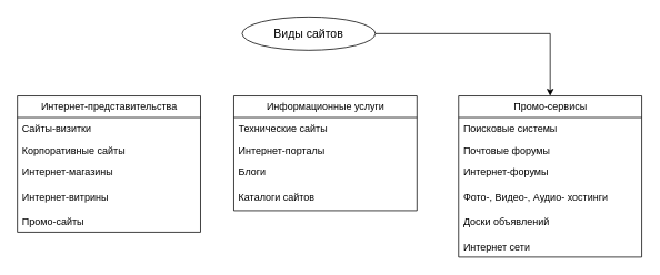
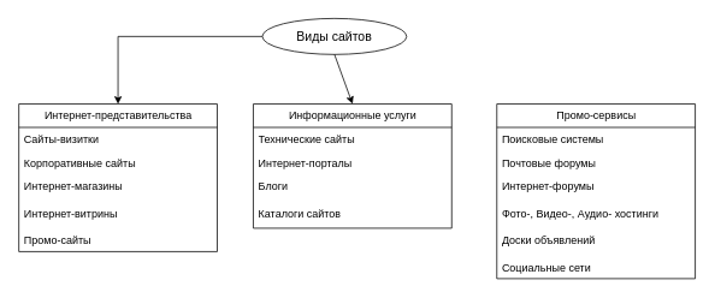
+ <mxCell id="2" style="edgeStyle=orthogonalEdgeStyle;rounded=0;orthogonalLoop=1;jettySize=auto;html=1;entryX=0.5;entryY=0;entryDx=0;entryDy=0;fontSize=14;" edge="1" parent="1" source="4" target="6"><mxGeometry relative="1" as="geometry"><mxPoint x="130" y="115" as="targetPoint" /></mxGeometry></mxCell>
- <mxCell id="3" style="edgeStyle=orthogonalEdgeStyle;rounded=0;orthogonalLoop=1;jettySize=auto;html=1;entryX=0.5;entryY=0;entryDx=0;entryDy=0;fontSize=14;" edge="1" parent="1" source="4" target="17"><mxGeometry relative="1" as="geometry"><mxPoint x="665" y="115" as="targetPoint" /></mxGeometry></mxCell>
+ <mxCell id="5" value="" style="endArrow=classic;html=1;rounded=0;exitX=0.5;exitY=1;exitDx=0;exitDy=0;entryX=0.5;entryY=0;entryDx=0;entryDy=0;fontSize=14;" edge="1" parent="1" source="4" target="12"><mxGeometry width="50" height="50" relative="1" as="geometry"><mxPoint x="380" y="265" as="sourcePoint" /><mxPoint x="390" y="115" as="targetPoint" /></mxGeometry></mxCell>
- <mxCell id="23" value="Интернет сети" style="text;strokeColor=none;fillColor=none;align=left;verticalAlign=top;spacingLeft=4;spacingRight=4;overflow=hidden;rotatable=0;points=[[0,0.5],[1,0.5]];portConstraint=eastwest;whiteSpace=wrap;html=1;" vertex="1" parent="17"><mxGeometry y="168" width="220" height="26" as="geometry" /></mxCell>
+ <mxCell id="23" value="Социальные сети" style="text;strokeColor=none;fillColor=none;align=left;verticalAlign=top;spacingLeft=4;spacingRight=4;overflow=hidden;rotatable=0;points=[[0,0.5],[1,0.5]];portConstraint=eastwest;whiteSpace=wrap;html=1;" vertex="1" parent="17"><mxGeometry y="168" width="220" height="26" as="geometry" /></mxCell>
